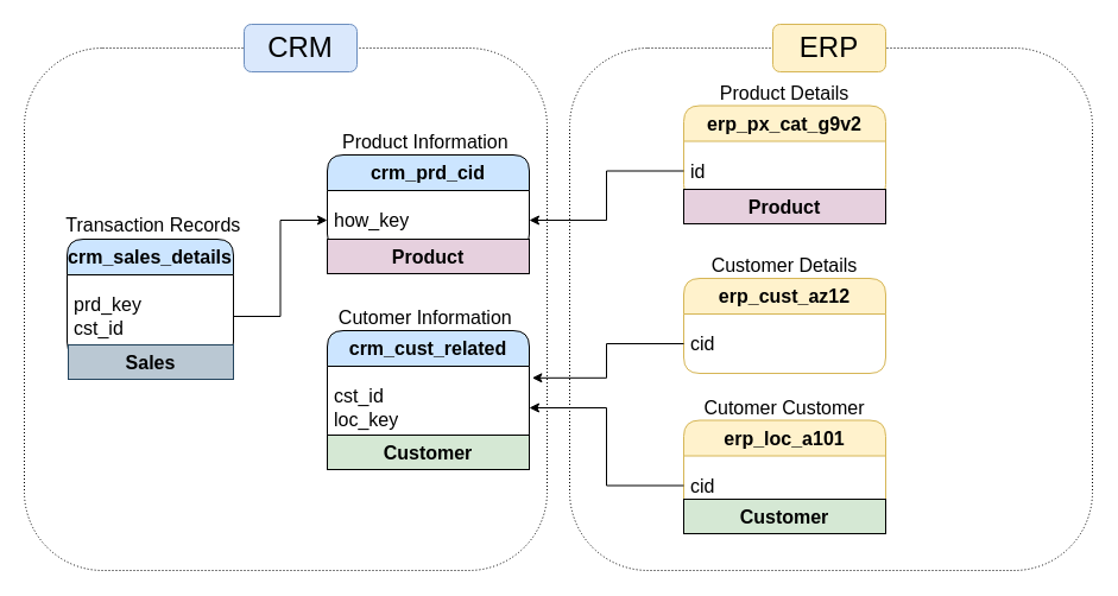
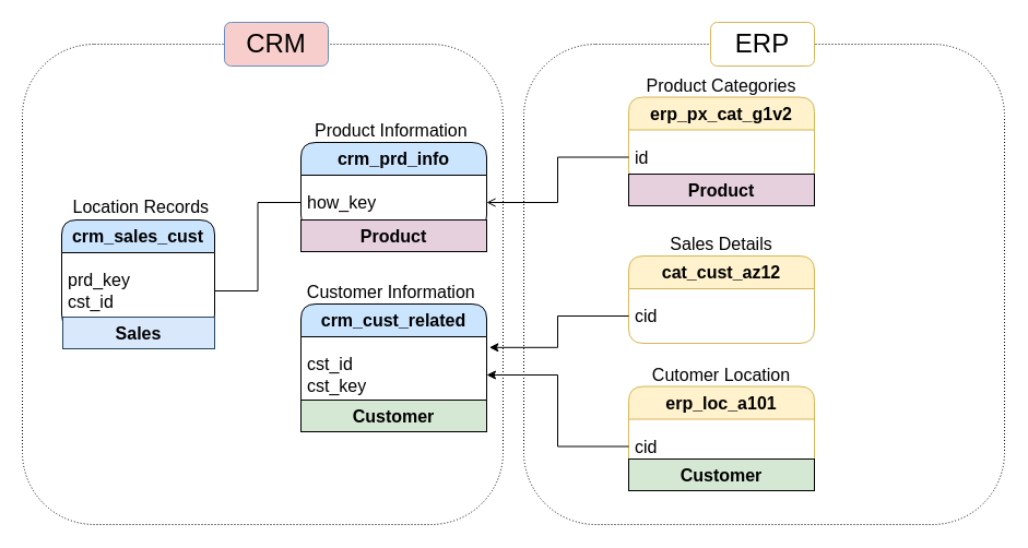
- <mxCell id="26" value="&lt;font style=&quot;font-size: 24px;&quot;&gt;CRM&lt;/font&gt;" style="rounded=1;whiteSpace=wrap;html=1;fillColor=#dae8fc;strokeColor=#6c8ebf;" parent="1" vertex="1"><mxGeometry x="205" y="20" width="95" height="40" as="geometry" /></mxCell>
+ <mxCell id="26" value="&lt;font style=&quot;font-size: 24px;&quot;&gt;CRM&lt;/font&gt;" style="rounded=1;whiteSpace=wrap;html=1;fillColor=#f8cecc;strokeColor=#6c8ebf;" parent="1" vertex="1"><mxGeometry x="205" y="20" width="95" height="40" as="geometry" /></mxCell>
- <mxCell id="27" value="&lt;font style=&quot;font-size: 24px;&quot;&gt;ERP&lt;/font&gt;" style="rounded=1;whiteSpace=wrap;html=1;fillColor=#fff2cc;strokeColor=#d6b656;" parent="1" vertex="1"><mxGeometry x="650" y="20" width="95" height="40" as="geometry" /></mxCell>
+ <mxCell id="27" value="&lt;font style=&quot;font-size: 24px;&quot;&gt;ERP&lt;/font&gt;" style="rounded=1;whiteSpace=wrap;html=1;fillColor=#ffffff;strokeColor=#d6b656;" parent="1" vertex="1"><mxGeometry x="650" y="20" width="95" height="40" as="geometry" /></mxCell>
- <mxCell id="16" value="&lt;font style=&quot;font-size: 16px;&quot;&gt;Product Details&lt;/font&gt;" style="text;html=1;align=center;verticalAlign=middle;whiteSpace=wrap;rounded=0;" parent="1" vertex="1"><mxGeometry x="575" y="62.5" width="170" height="30" as="geometry" /></mxCell>
+ <mxCell id="16" value="&lt;font style=&quot;font-size: 16px;&quot;&gt;Product Categories&lt;/font&gt;" style="text;html=1;align=center;verticalAlign=middle;whiteSpace=wrap;rounded=0;" parent="1" vertex="1"><mxGeometry x="575" y="62.5" width="170" height="30" as="geometry" /></mxCell>
- <mxCell id="14" value="&lt;b&gt;erp_px_cat_g9v2&lt;/b&gt;" style="swimlane;fontStyle=0;childLayout=stackLayout;horizontal=1;startSize=30;horizontalStack=0;resizeParent=1;resizeParentMax=0;resizeLast=0;collapsible=1;marginBottom=0;whiteSpace=wrap;html=1;fillColor=#fff2cc;rounded=1;fontSize=16;strokeColor=#d6b656;" parent="1" vertex="1"><mxGeometry x="575" y="88.5" width="170" height="80" as="geometry" /></mxCell>
+ <mxCell id="14" value="&lt;b&gt;erp_px_cat_g1v2&lt;/b&gt;" style="swimlane;fontStyle=0;childLayout=stackLayout;horizontal=1;startSize=30;horizontalStack=0;resizeParent=1;resizeParentMax=0;resizeLast=0;collapsible=1;marginBottom=0;whiteSpace=wrap;html=1;fillColor=#fff2cc;rounded=1;fontSize=16;strokeColor=#d6b656;" parent="1" vertex="1"><mxGeometry x="575" y="88.5" width="170" height="80" as="geometry" /></mxCell>
- <mxCell id="6" value="&lt;b&gt;crm_prd_cid&lt;/b&gt;" style="swimlane;fontStyle=0;childLayout=stackLayout;horizontal=1;startSize=30;horizontalStack=0;resizeParent=1;resizeParentMax=0;resizeLast=0;collapsible=1;marginBottom=0;whiteSpace=wrap;html=1;fillColor=#CCE5FF;rounded=1;fontSize=16;" parent="1" vertex="1"><mxGeometry x="275" y="130" width="170" height="80" as="geometry" /></mxCell>
+ <mxCell id="6" value="&lt;b&gt;crm_prd_info&lt;/b&gt;" style="swimlane;fontStyle=0;childLayout=stackLayout;horizontal=1;startSize=30;horizontalStack=0;resizeParent=1;resizeParentMax=0;resizeLast=0;collapsible=1;marginBottom=0;whiteSpace=wrap;html=1;fillColor=#CCE5FF;rounded=1;fontSize=16;" parent="1" vertex="1"><mxGeometry x="275" y="130" width="170" height="80" as="geometry" /></mxCell>
- <mxCell id="10" style="edgeStyle=orthogonalEdgeStyle;rounded=0;orthogonalLoop=1;jettySize=auto;html=1;" parent="1" source="5" target="7" edge="1"><mxGeometry relative="1" as="geometry" /></mxCell>
+ <mxCell id="10" style="edgeStyle=orthogonalEdgeStyle;rounded=0;orthogonalLoop=1;jettySize=auto;html=1;endArrow=none;" parent="1" source="5" target="7" edge="1"><mxGeometry relative="1" as="geometry" /></mxCell>
- <mxCell id="17" style="edgeStyle=orthogonalEdgeStyle;rounded=0;orthogonalLoop=1;jettySize=auto;html=1;" parent="1" source="15" target="7" edge="1"><mxGeometry relative="1" as="geometry" /></mxCell>
+ <mxCell id="17" style="edgeStyle=orthogonalEdgeStyle;rounded=0;orthogonalLoop=1;jettySize=auto;html=1;endArrow=open;" parent="1" source="15" target="7" edge="1"><mxGeometry relative="1" as="geometry" /></mxCell>
- <mxCell id="12" value="&lt;font style=&quot;font-size: 16px;&quot;&gt;Transaction Records&amp;nbsp;&lt;/font&gt;" style="text;html=1;align=center;verticalAlign=middle;whiteSpace=wrap;rounded=0;" parent="1" vertex="1"><mxGeometry x="46" y="174" width="170" height="30" as="geometry" /></mxCell>
+ <mxCell id="12" value="&lt;font style=&quot;font-size: 16px;&quot;&gt;Location Records&amp;nbsp;&lt;/font&gt;" style="text;html=1;align=center;verticalAlign=middle;whiteSpace=wrap;rounded=0;" parent="1" vertex="1"><mxGeometry x="46" y="174" width="170" height="30" as="geometry" /></mxCell>
- <mxCell id="4" value="&lt;b&gt;crm_sales_details&lt;/b&gt;" style="swimlane;fontStyle=0;childLayout=stackLayout;horizontal=1;startSize=30;horizontalStack=0;resizeParent=1;resizeParentMax=0;resizeLast=0;collapsible=1;marginBottom=0;whiteSpace=wrap;html=1;fillColor=#CCE5FF;rounded=1;fontSize=16;" parent="1" vertex="1"><mxGeometry x="56" y="201" width="140" height="100" as="geometry" /></mxCell>
+ <mxCell id="4" value="&lt;b&gt;crm_sales_cust&lt;/b&gt;" style="swimlane;fontStyle=0;childLayout=stackLayout;horizontal=1;startSize=30;horizontalStack=0;resizeParent=1;resizeParentMax=0;resizeLast=0;collapsible=1;marginBottom=0;whiteSpace=wrap;html=1;fillColor=#CCE5FF;rounded=1;fontSize=16;" parent="1" vertex="1"><mxGeometry x="56" y="201" width="140" height="100" as="geometry" /></mxCell>
- <mxCell id="20" value="&lt;font style=&quot;font-size: 16px;&quot;&gt;Customer Details&lt;/font&gt;" style="text;html=1;align=center;verticalAlign=middle;whiteSpace=wrap;rounded=0;" parent="1" vertex="1"><mxGeometry x="575" y="208" width="170" height="30" as="geometry" /></mxCell>
+ <mxCell id="20" value="&lt;font style=&quot;font-size: 16px;&quot;&gt;Sales Details&lt;/font&gt;" style="text;html=1;align=center;verticalAlign=middle;whiteSpace=wrap;rounded=0;" parent="1" vertex="1"><mxGeometry x="575" y="208" width="170" height="30" as="geometry" /></mxCell>
- <mxCell id="18" value="&lt;b&gt;erp_cust_az12&lt;/b&gt;" style="swimlane;fontStyle=0;childLayout=stackLayout;horizontal=1;startSize=30;horizontalStack=0;resizeParent=1;resizeParentMax=0;resizeLast=0;collapsible=1;marginBottom=0;whiteSpace=wrap;html=1;fillColor=#fff2cc;rounded=1;fontSize=16;strokeColor=#d6b656;" parent="1" vertex="1"><mxGeometry x="575" y="234" width="170" height="80" as="geometry" /></mxCell>
+ <mxCell id="18" value="&lt;b&gt;cat_cust_az12&lt;/b&gt;" style="swimlane;fontStyle=0;childLayout=stackLayout;horizontal=1;startSize=30;horizontalStack=0;resizeParent=1;resizeParentMax=0;resizeLast=0;collapsible=1;marginBottom=0;whiteSpace=wrap;html=1;fillColor=#fff2cc;rounded=1;fontSize=16;strokeColor=#d6b656;" parent="1" vertex="1"><mxGeometry x="575" y="234" width="170" height="80" as="geometry" /></mxCell>
- <mxCell id="13" value="&lt;font style=&quot;font-size: 16px;&quot;&gt;Cutomer Information&amp;nbsp;&lt;/font&gt;" style="text;html=1;align=center;verticalAlign=middle;whiteSpace=wrap;rounded=0;" parent="1" vertex="1"><mxGeometry x="275" y="252" width="170" height="30" as="geometry" /></mxCell>
+ <mxCell id="13" value="&lt;font style=&quot;font-size: 16px;&quot;&gt;Customer Information&amp;nbsp;&lt;/font&gt;" style="text;html=1;align=center;verticalAlign=middle;whiteSpace=wrap;rounded=0;" parent="1" vertex="1"><mxGeometry x="275" y="252" width="170" height="30" as="geometry" /></mxCell>
- <mxCell id="28" value="&lt;font style=&quot;font-size: 16px;&quot;&gt;&lt;b&gt;Sales&lt;/b&gt;&lt;/font&gt;" style="rounded=0;whiteSpace=wrap;html=1;fillColor=#bac8d3;strokeColor=#23445d;" vertex="1" parent="1"><mxGeometry x="57" y="290" width="139" height="29" as="geometry" /></mxCell>
+ <mxCell id="28" value="&lt;font style=&quot;font-size: 16px;&quot;&gt;&lt;b&gt;Sales&lt;/b&gt;&lt;/font&gt;" style="rounded=0;whiteSpace=wrap;html=1;fillColor=#dae8fc;strokeColor=#23445d;" vertex="1" parent="1"><mxGeometry x="57" y="290" width="139" height="29" as="geometry" /></mxCell>
- <mxCell id="9" value="&lt;div&gt;cst_id&lt;/div&gt;&lt;div&gt;loc_key&lt;/div&gt;" style="text;strokeColor=none;fillColor=none;align=left;verticalAlign=middle;spacingLeft=4;spacingRight=4;overflow=hidden;points=[[0,0.5],[1,0.5]];portConstraint=eastwest;rotatable=0;whiteSpace=wrap;html=1;rounded=1;fontSize=16;" parent="8" vertex="1"><mxGeometry y="30" width="170" height="70" as="geometry" /></mxCell>
+ <mxCell id="9" value="&lt;div&gt;cst_id&lt;/div&gt;&lt;div&gt;cst_key&lt;/div&gt;" style="text;strokeColor=none;fillColor=none;align=left;verticalAlign=middle;spacingLeft=4;spacingRight=4;overflow=hidden;points=[[0,0.5],[1,0.5]];portConstraint=eastwest;rotatable=0;whiteSpace=wrap;html=1;rounded=1;fontSize=16;" parent="8" vertex="1"><mxGeometry y="30" width="170" height="70" as="geometry" /></mxCell>
- <mxCell id="23" value="&lt;font style=&quot;font-size: 16px;&quot;&gt;Cutomer Customer&lt;/font&gt;" style="text;html=1;align=center;verticalAlign=middle;whiteSpace=wrap;rounded=0;" parent="1" vertex="1"><mxGeometry x="575" y="327.5" width="170" height="30" as="geometry" /></mxCell>
+ <mxCell id="23" value="&lt;font style=&quot;font-size: 16px;&quot;&gt;Cutomer Location&lt;/font&gt;" style="text;html=1;align=center;verticalAlign=middle;whiteSpace=wrap;rounded=0;" parent="1" vertex="1"><mxGeometry x="575" y="327.5" width="170" height="30" as="geometry" /></mxCell>
